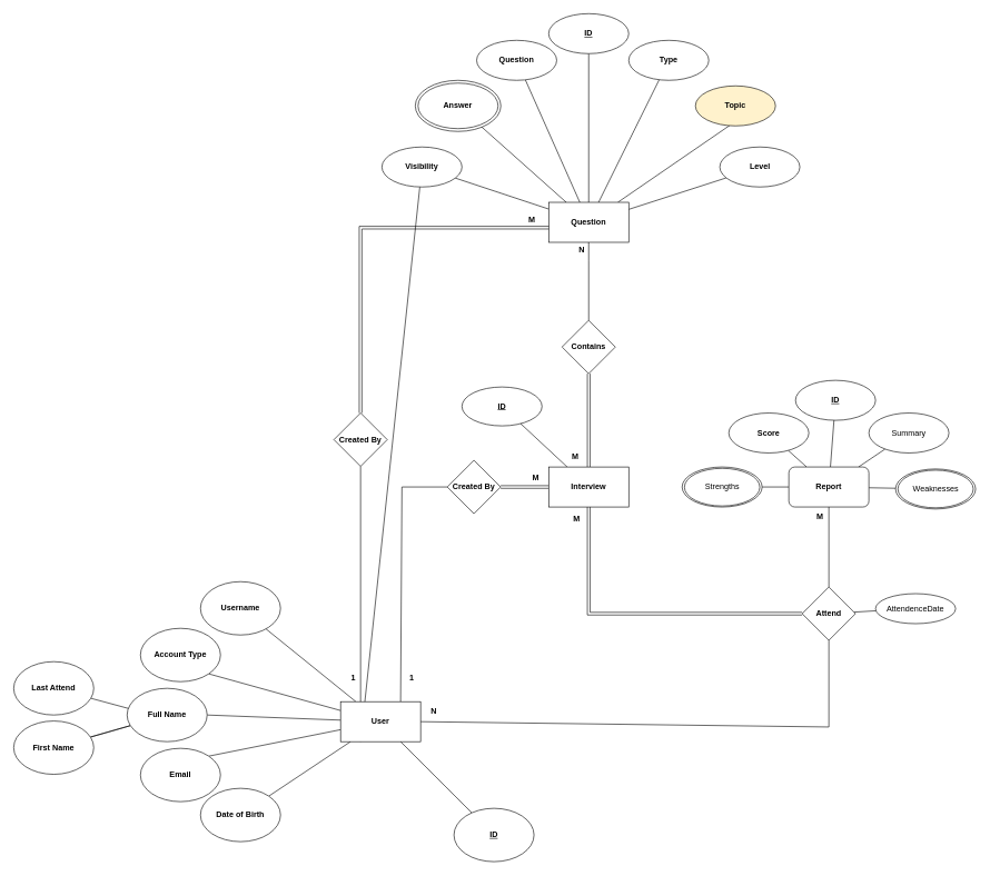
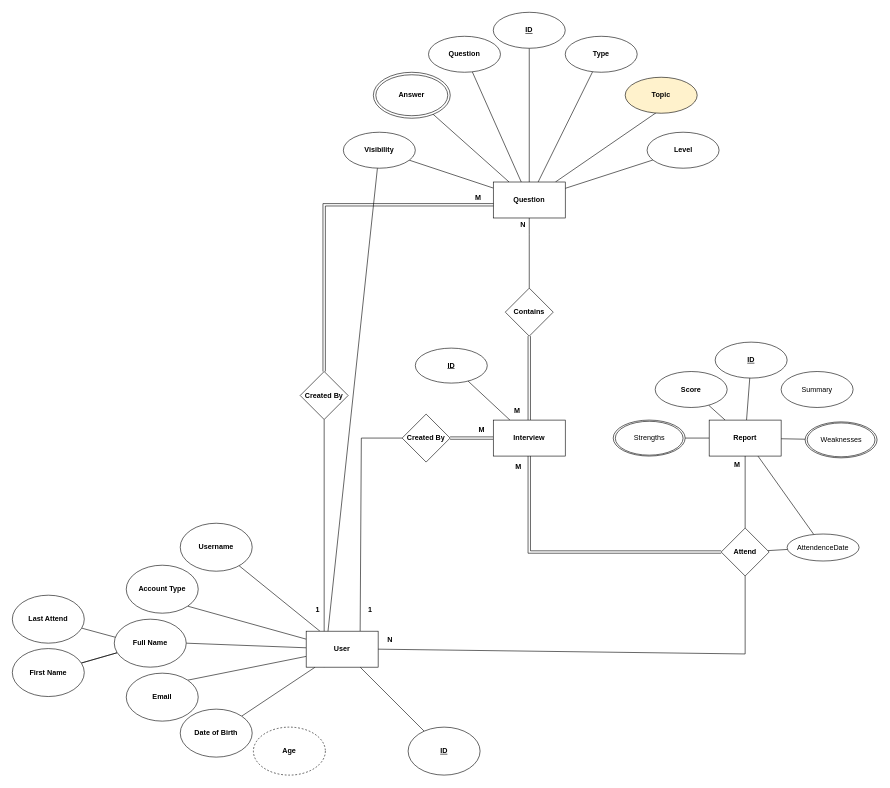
- <mxCell id="61" value="" style="edgeStyle=none;rounded=0;orthogonalLoop=1;jettySize=auto;html=1;endArrow=none;endFill=0;" parent="1" source="64" target="67" edge="1"><mxGeometry relative="1" as="geometry" /></mxCell>
+ <mxCell id="61" value="" style="edgeStyle=none;rounded=0;orthogonalLoop=1;jettySize=auto;html=1;endArrow=none;endFill=0;" parent="1" source="64" target="75" edge="1"><mxGeometry relative="1" as="geometry" /></mxCell>
- <mxCell id="64" value="&lt;b&gt;Report&lt;/b&gt;" style="whiteSpace=wrap;html=1;rounded=1;" parent="1" vertex="1"><mxGeometry x="1182" y="700" width="120" height="60" as="geometry" /></mxCell>
+ <mxCell id="64" value="&lt;b&gt;Report&lt;/b&gt;" style="rounded=0;whiteSpace=wrap;html=1;" parent="1" vertex="1"><mxGeometry x="1182" y="700" width="120" height="60" as="geometry" /></mxCell>
+ <mxCell id="18" value="&lt;b&gt;Age&lt;br&gt;&lt;/b&gt;" style="ellipse;whiteSpace=wrap;html=1;dashed=1;" parent="1" vertex="1"><mxGeometry x="422" y="1212" width="120" height="80" as="geometry" /></mxCell>
